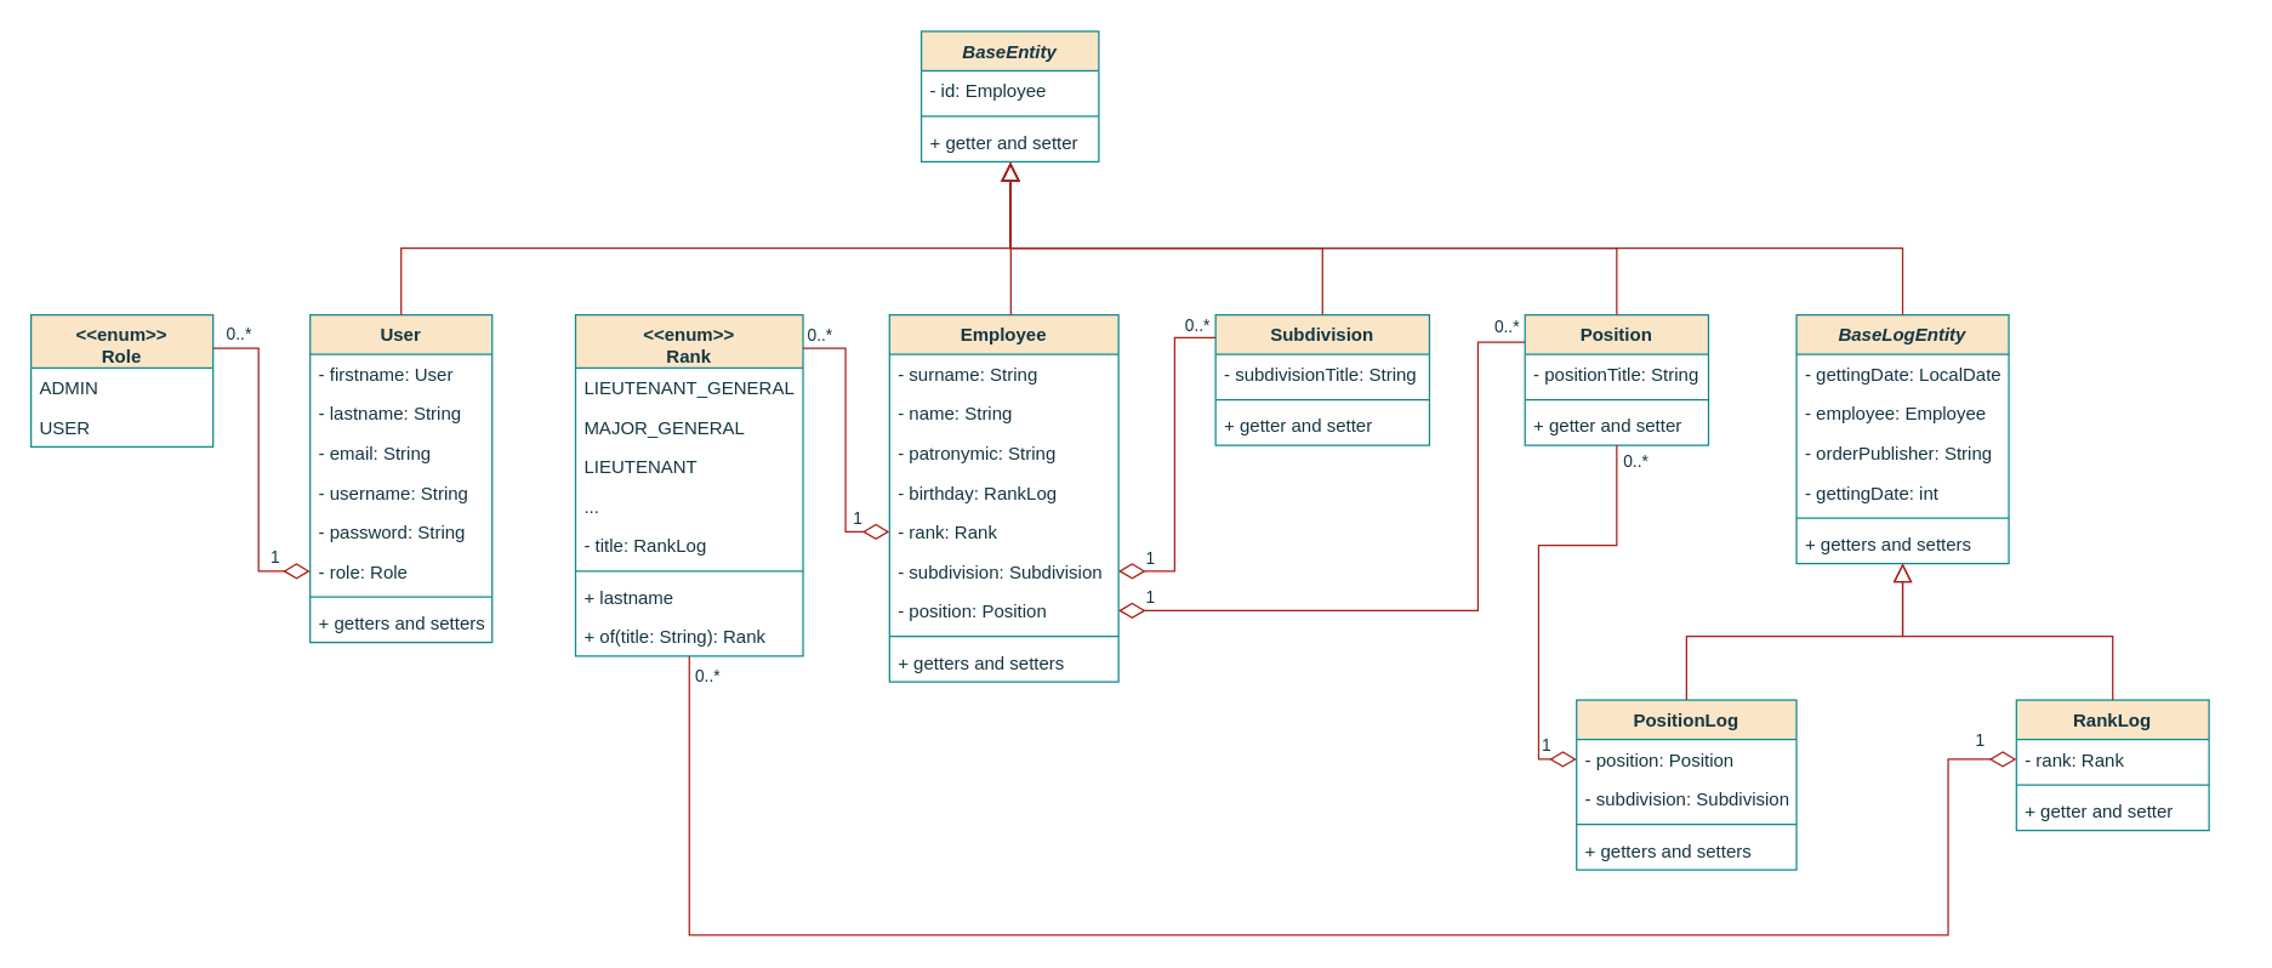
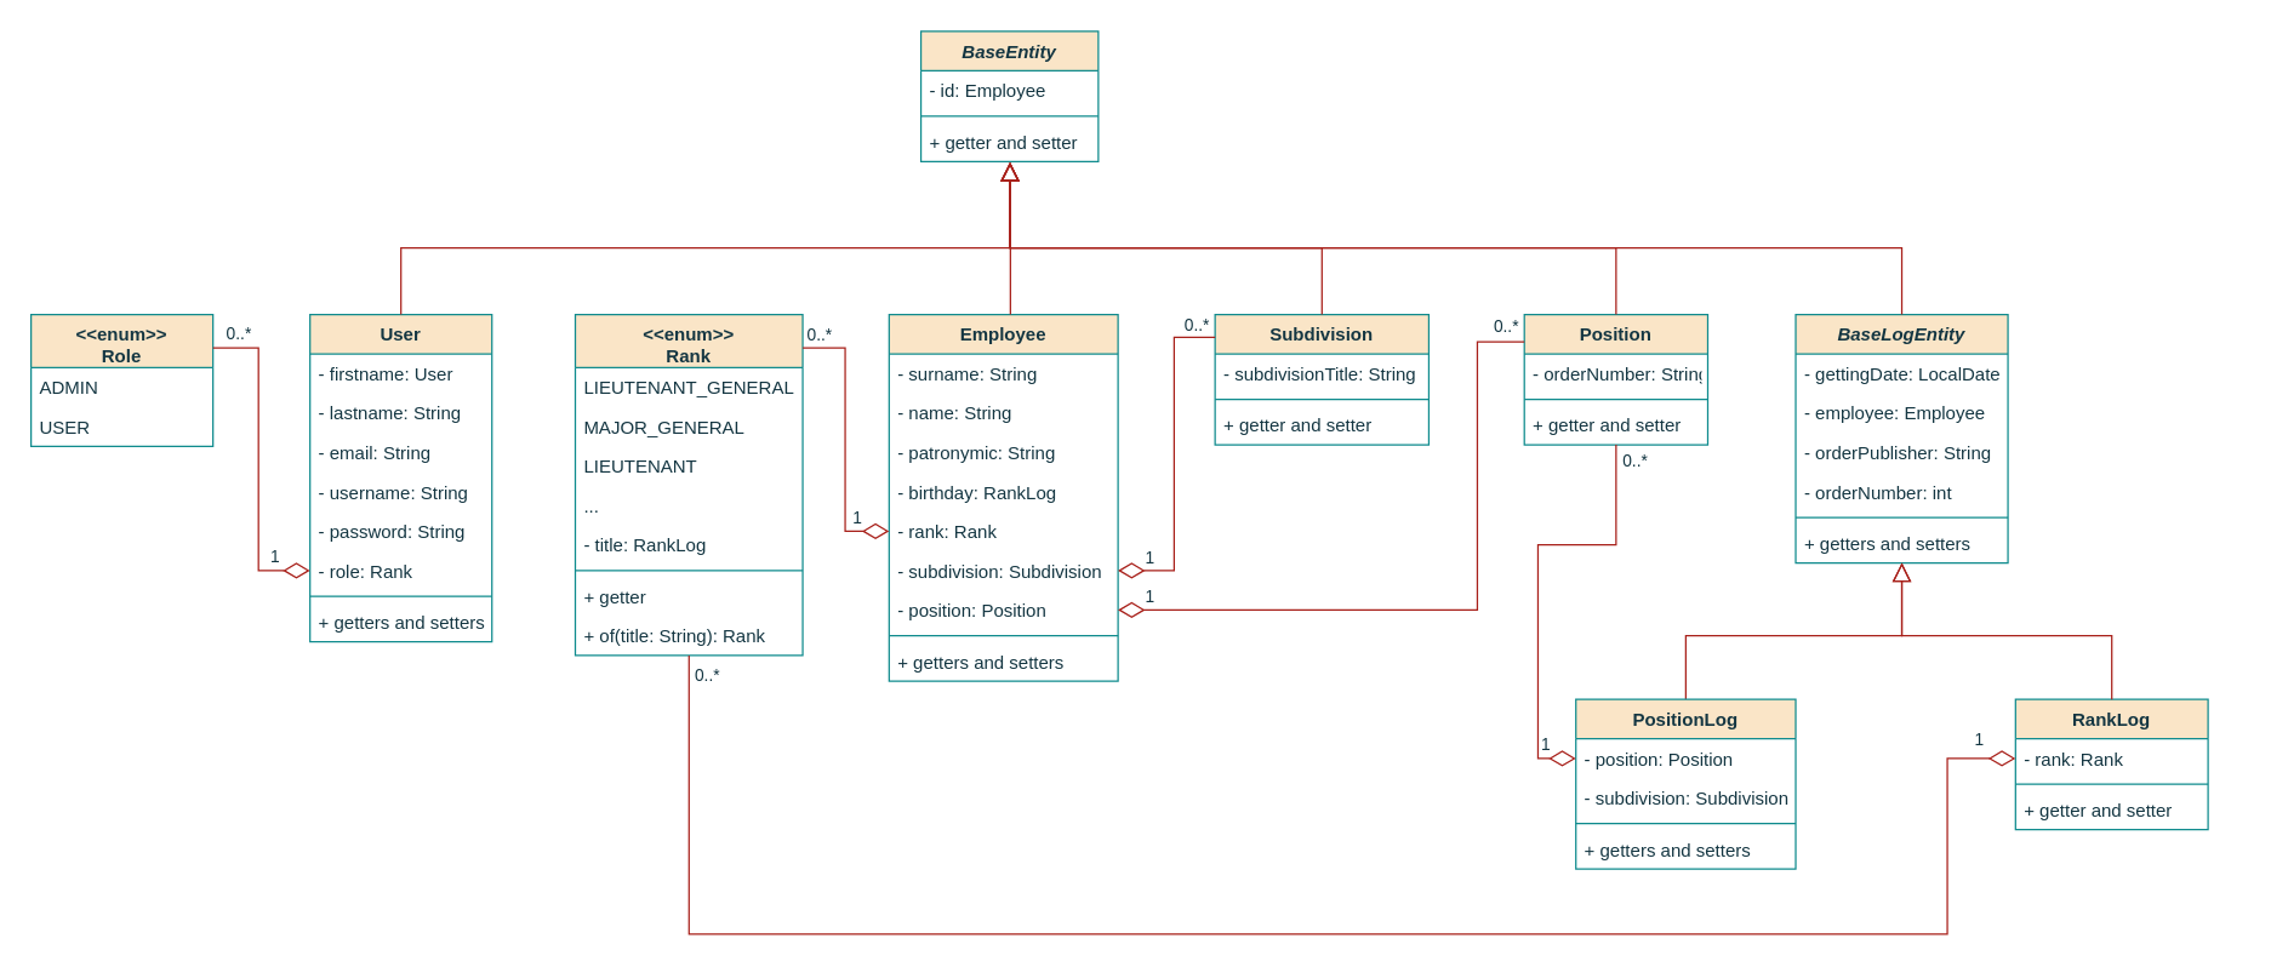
- <mxCell id="18" value="- positionTitle: String" style="text;align=left;verticalAlign=top;spacingLeft=4;spacingRight=4;overflow=hidden;rotatable=0;points=[[0,0.5],[1,0.5]];portConstraint=eastwest;rounded=0;labelBackgroundColor=none;fontColor=#143642;" vertex="1" parent="17"><mxGeometry y="26" width="121" height="26" as="geometry" /></mxCell>
+ <mxCell id="18" value="- orderNumber: String" style="text;align=left;verticalAlign=top;spacingLeft=4;spacingRight=4;overflow=hidden;rotatable=0;points=[[0,0.5],[1,0.5]];portConstraint=eastwest;rounded=0;labelBackgroundColor=none;fontColor=#143642;" vertex="1" parent="17"><mxGeometry y="26" width="121" height="26" as="geometry" /></mxCell>
- <mxCell id="14" value="- gettingDate: int" style="text;align=left;verticalAlign=top;spacingLeft=4;spacingRight=4;overflow=hidden;rotatable=0;points=[[0,0.5],[1,0.5]];portConstraint=eastwest;rounded=0;shadow=0;html=0;labelBackgroundColor=none;fontColor=#143642;" vertex="1" parent="10"><mxGeometry y="104" width="140" height="26" as="geometry" /></mxCell>
+ <mxCell id="14" value="- orderNumber: int" style="text;align=left;verticalAlign=top;spacingLeft=4;spacingRight=4;overflow=hidden;rotatable=0;points=[[0,0.5],[1,0.5]];portConstraint=eastwest;rounded=0;shadow=0;html=0;labelBackgroundColor=none;fontColor=#143642;" vertex="1" parent="10"><mxGeometry y="104" width="140" height="26" as="geometry" /></mxCell>
- <mxCell id="50" value="- role: Role" style="text;align=left;verticalAlign=top;spacingLeft=4;spacingRight=4;overflow=hidden;rotatable=0;points=[[0,0.5],[1,0.5]];portConstraint=eastwest;rounded=0;labelBackgroundColor=none;fontColor=#143642;" vertex="1" parent="44"><mxGeometry y="156" width="120" height="26" as="geometry" /></mxCell>
+ <mxCell id="50" value="- role: Rank" style="text;align=left;verticalAlign=top;spacingLeft=4;spacingRight=4;overflow=hidden;rotatable=0;points=[[0,0.5],[1,0.5]];portConstraint=eastwest;rounded=0;labelBackgroundColor=none;fontColor=#143642;" vertex="1" parent="44"><mxGeometry y="156" width="120" height="26" as="geometry" /></mxCell>
- <mxCell id="66" value="+ lastname" style="text;align=left;verticalAlign=top;spacingLeft=4;spacingRight=4;overflow=hidden;rotatable=0;points=[[0,0.5],[1,0.5]];portConstraint=eastwest;rounded=0;labelBackgroundColor=none;fontColor=#143642;" vertex="1" parent="59"><mxGeometry y="173" width="150" height="26" as="geometry" /></mxCell>
+ <mxCell id="66" value="+ getter" style="text;align=left;verticalAlign=top;spacingLeft=4;spacingRight=4;overflow=hidden;rotatable=0;points=[[0,0.5],[1,0.5]];portConstraint=eastwest;rounded=0;labelBackgroundColor=none;fontColor=#143642;" vertex="1" parent="59"><mxGeometry y="173" width="150" height="26" as="geometry" /></mxCell>
